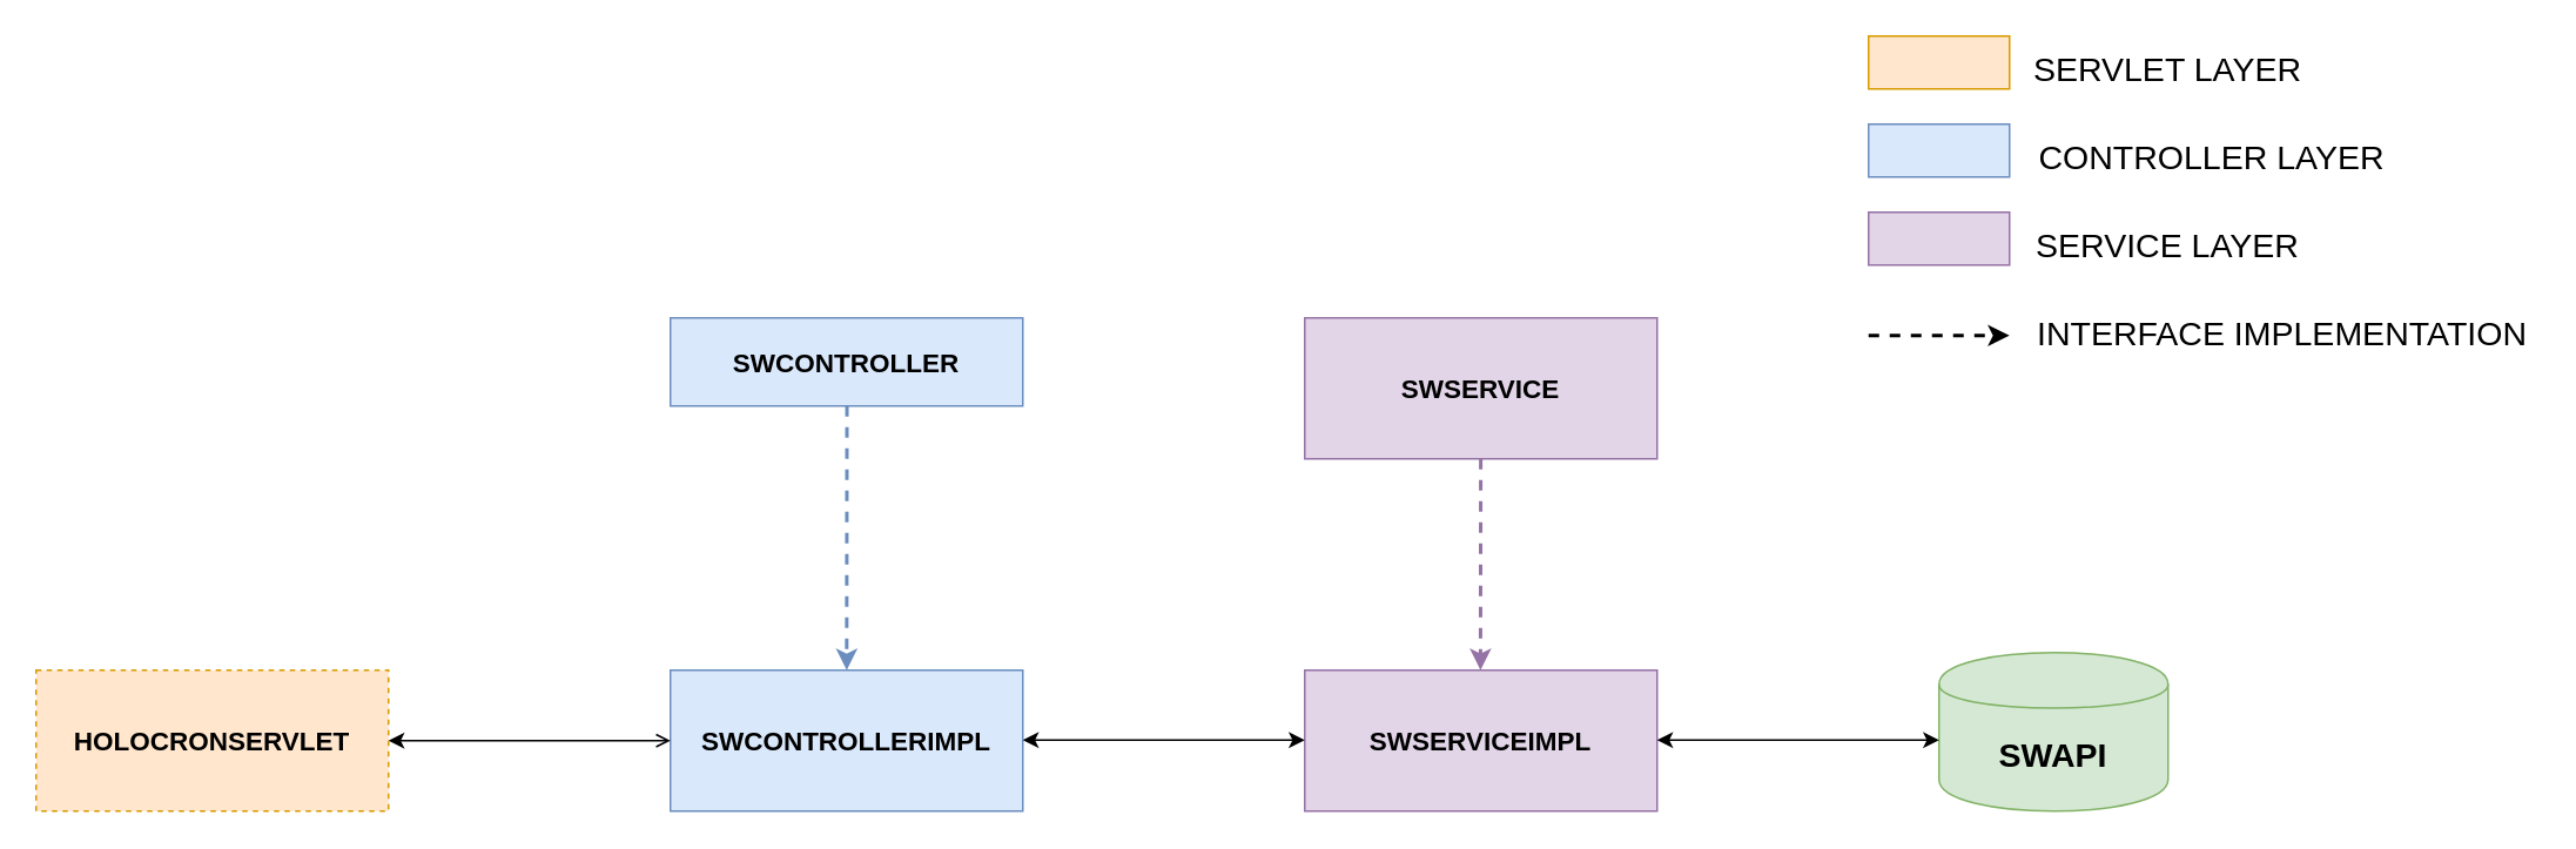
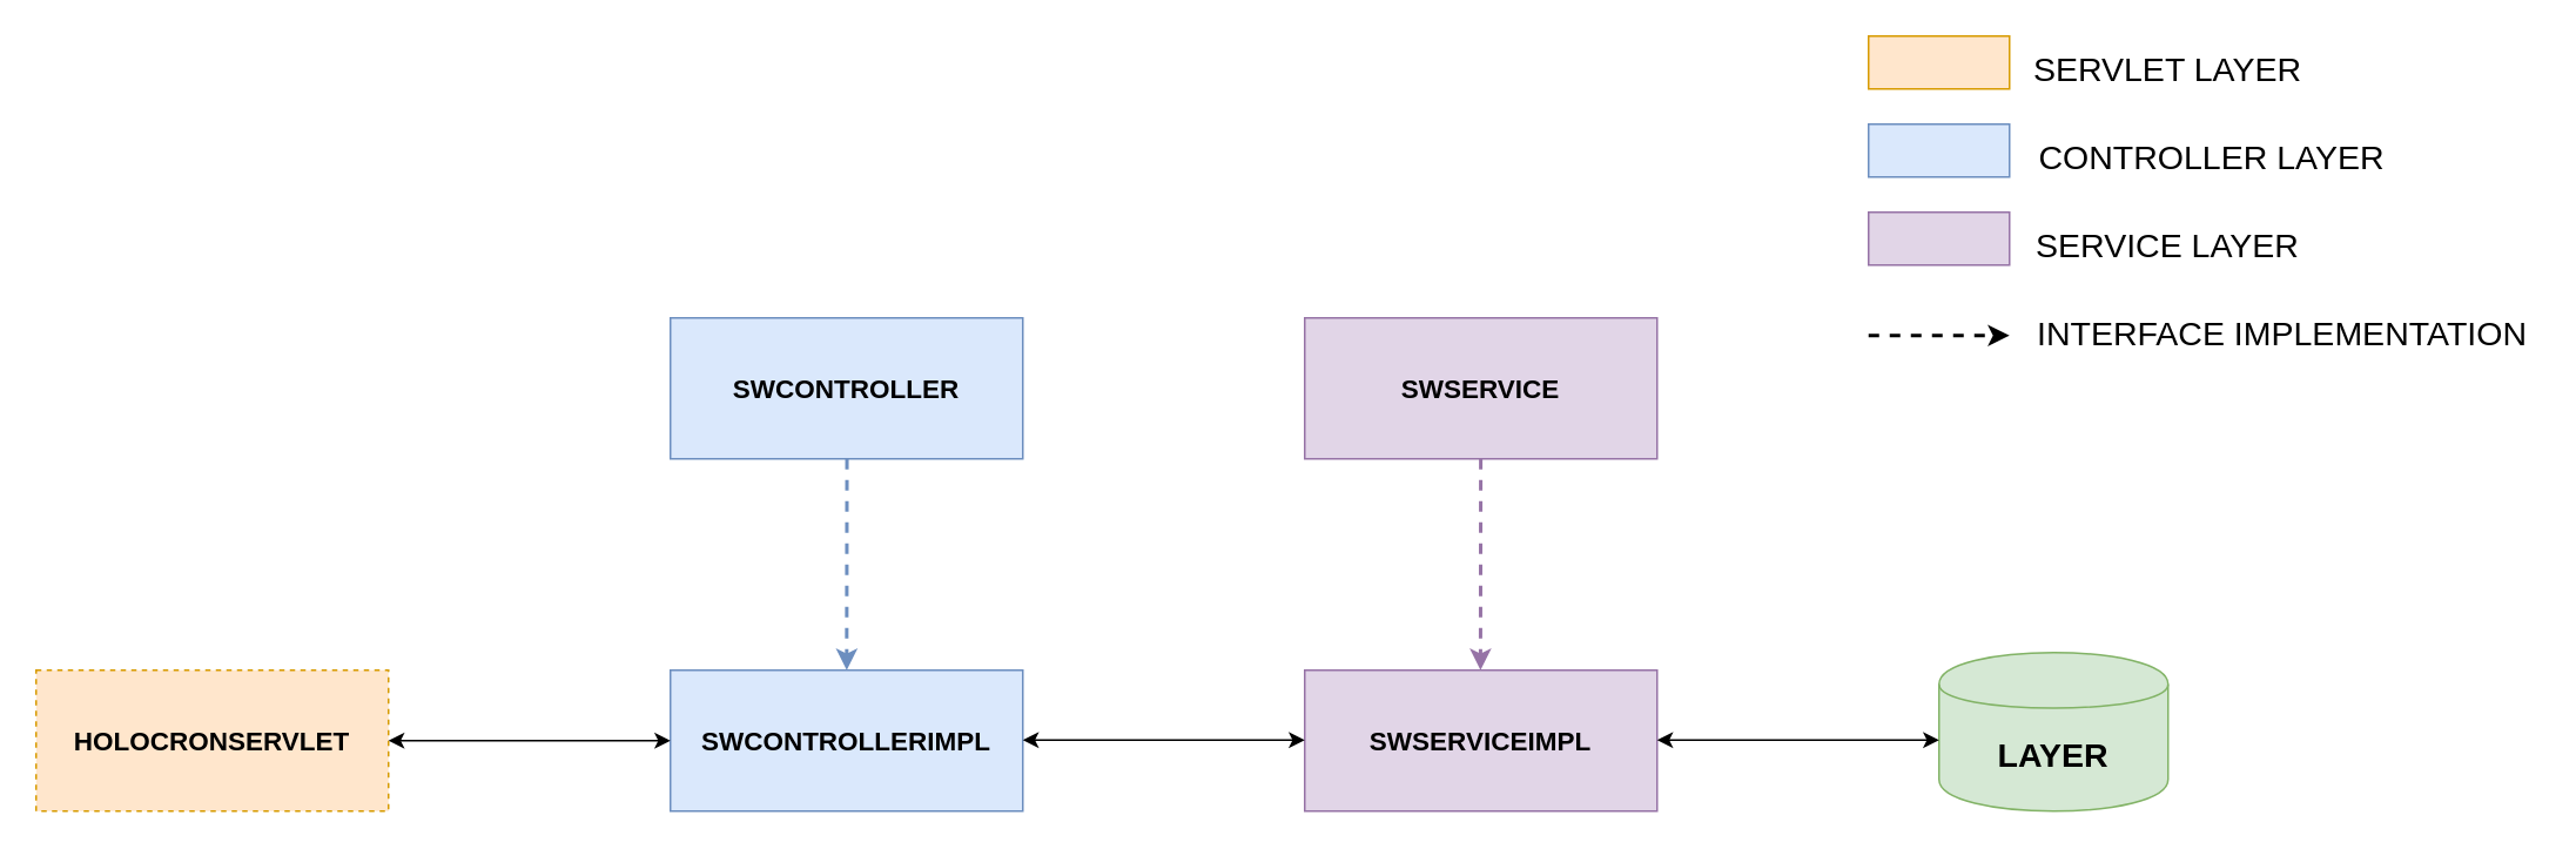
- <mxCell id="5" value="&lt;span style=&quot;font-size: 15px&quot;&gt;&lt;b&gt;SWCONTROLLER&lt;br&gt;&lt;/b&gt;&lt;/span&gt;" style="rounded=0;whiteSpace=wrap;html=1;fillColor=#dae8fc;strokeColor=#6c8ebf;" vertex="1" parent="1"><mxGeometry x="380" y="180" width="200" height="50" as="geometry" /></mxCell>
+ <mxCell id="5" value="&lt;span style=&quot;font-size: 15px&quot;&gt;&lt;b&gt;SWCONTROLLER&lt;br&gt;&lt;/b&gt;&lt;/span&gt;" style="rounded=0;whiteSpace=wrap;html=1;fillColor=#dae8fc;strokeColor=#6c8ebf;" vertex="1" parent="1"><mxGeometry x="380" y="180" width="200" height="80" as="geometry" /></mxCell>
- <mxCell id="10" value="" style="endArrow=open;startArrow=classic;html=1;entryX=0;entryY=0.5;entryDx=0;entryDy=0;" edge="1" parent="1" source="2" target="3"><mxGeometry width="50" height="50" relative="1" as="geometry"><mxPoint x="610" y="450" as="sourcePoint" /><mxPoint x="660" y="400" as="targetPoint" /></mxGeometry></mxCell>
+ <mxCell id="10" value="" style="endArrow=classic;startArrow=classic;html=1;entryX=0;entryY=0.5;entryDx=0;entryDy=0;" edge="1" parent="1" source="2" target="3"><mxGeometry width="50" height="50" relative="1" as="geometry"><mxPoint x="610" y="450" as="sourcePoint" /><mxPoint x="660" y="400" as="targetPoint" /></mxGeometry></mxCell>
- <mxCell id="7" value="&lt;b&gt;&lt;font style=&quot;font-size: 19px&quot;&gt;SWAPI&lt;/font&gt;&lt;/b&gt;" style="shape=cylinder;whiteSpace=wrap;html=1;boundedLbl=1;backgroundOutline=1;fillColor=#d5e8d4;strokeColor=#82b366;" vertex="1" parent="1"><mxGeometry x="1100" y="370" width="130" height="90" as="geometry" /></mxCell>
+ <mxCell id="7" value="&lt;b&gt;&lt;font style=&quot;font-size: 19px&quot;&gt;LAYER&lt;/font&gt;&lt;/b&gt;" style="shape=cylinder;whiteSpace=wrap;html=1;boundedLbl=1;backgroundOutline=1;fillColor=#d5e8d4;strokeColor=#82b366;" vertex="1" parent="1"><mxGeometry x="1100" y="370" width="130" height="90" as="geometry" /></mxCell>
